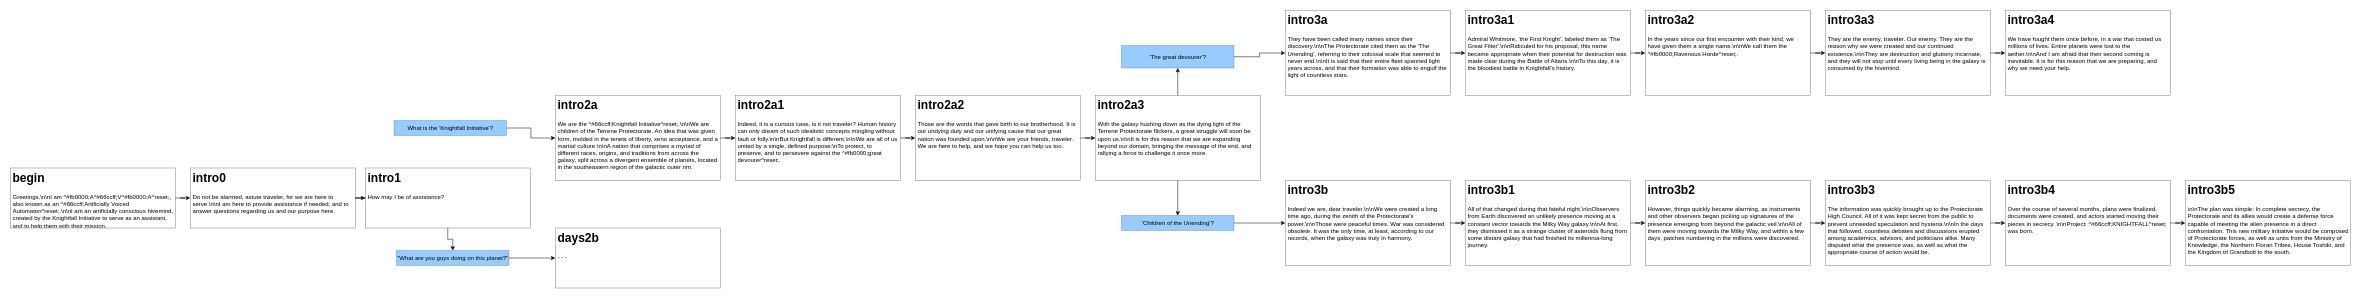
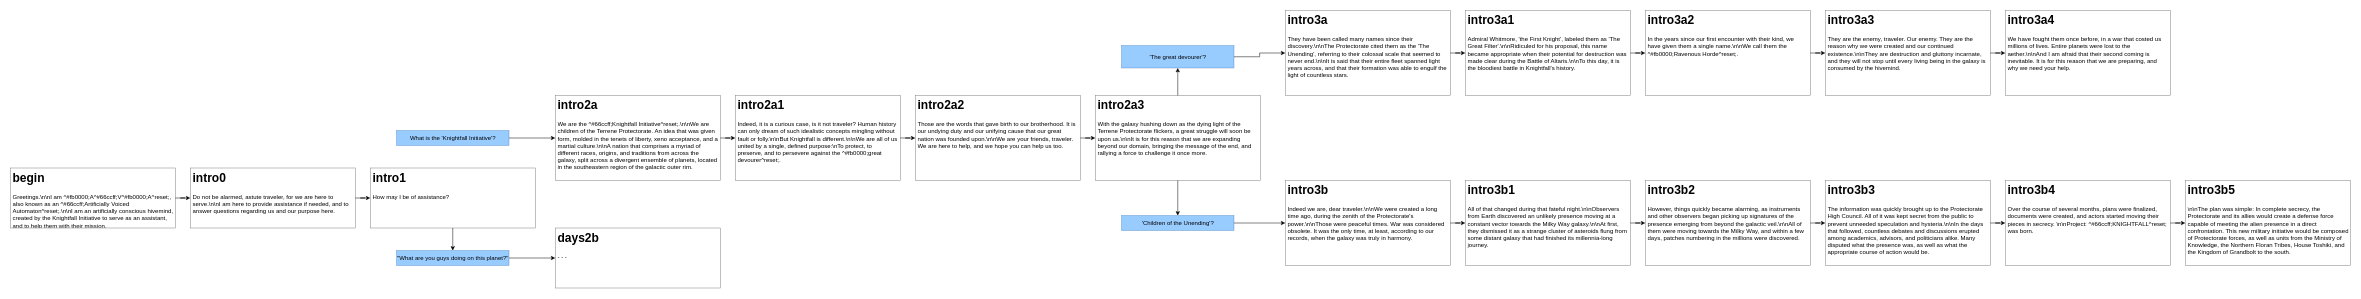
- <mxCell id="12" value="What is the 'Knightfall Initiative'?" style="text;html=1;align=center;verticalAlign=middle;whiteSpace=wrap;rounded=0;fillColor=#3399FF;opacity=50;strokeColor=#004C99;" parent="1" vertex="1"><mxGeometry x="787.5" y="240" width="225" height="30" as="geometry" /></mxCell>
+ <mxCell id="12" value="What is the 'Knightfall Initiative'?" style="text;html=1;align=center;verticalAlign=middle;whiteSpace=wrap;rounded=0;fillColor=#3399FF;opacity=50;strokeColor=#004C99;" parent="1" vertex="1"><mxGeometry x="792.5" y="260" width="225" height="30" as="geometry" /></mxCell>
- <mxCell id="7" value="&lt;h1&gt;intro1&lt;/h1&gt;&lt;p&gt;How may I be of assistance?&lt;/p&gt;" style="text;html=1;spacing=5;spacingTop=-20;whiteSpace=wrap;overflow=hidden;rounded=0;strokeColor=default;opacity=50;" parent="1" vertex="1"><mxGeometry x="730" y="335" width="330" height="120" as="geometry" /></mxCell>
+ <mxCell id="7" value="&lt;h1&gt;intro1&lt;/h1&gt;&lt;p&gt;How may I be of assistance?&lt;/p&gt;" style="text;html=1;spacing=5;spacingTop=-20;whiteSpace=wrap;overflow=hidden;rounded=0;strokeColor=default;opacity=50;" parent="1" vertex="1"><mxGeometry x="740" y="335" width="330" height="120" as="geometry" /></mxCell>
